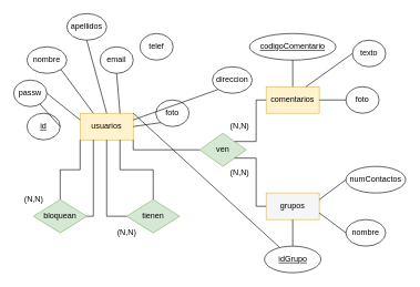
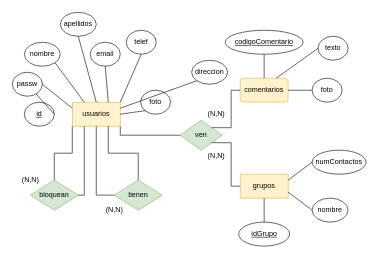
- <mxCell id="3" value="comentarios" style="rounded=0;whiteSpace=wrap;html=1;fillColor=#fff2cc;strokeColor=#d6b656;" vertex="1" parent="1"><mxGeometry x="400" y="130" width="80" height="40" as="geometry" /></mxCell>
+ <mxCell id="3" value="comentarios" style="whiteSpace=wrap;html=1;fillColor=#fff2cc;strokeColor=#d6b656;rounded=1;" vertex="1" parent="1"><mxGeometry x="400" y="130" width="80" height="40" as="geometry" /></mxCell>
- <mxCell id="20" value="" style="endArrow=none;html=1;rounded=0;exitX=1;exitY=0;exitDx=0;exitDy=0;" edge="1" parent="1" source="2" target="36"><mxGeometry width="50" height="50" relative="1" as="geometry"><mxPoint x="100" y="200" as="sourcePoint" /><mxPoint x="130" y="200" as="targetPoint" /></mxGeometry></mxCell>
+ <mxCell id="20" value="" style="endArrow=none;html=1;rounded=0;entryX=0.5;entryY=1;entryDx=0;entryDy=0;exitX=1;exitY=0;exitDx=0;exitDy=0;" edge="1" parent="1" source="2" target="12"><mxGeometry width="50" height="50" relative="1" as="geometry"><mxPoint x="100" y="200" as="sourcePoint" /><mxPoint x="130" y="200" as="targetPoint" /></mxGeometry></mxCell>
- <mxCell id="4" value="grupos" style="rounded=0;whiteSpace=wrap;html=1;fillColor=#f5f5f5;strokeColor=#d6b656;" vertex="1" parent="1"><mxGeometry x="400" y="290" width="80" height="40" as="geometry" /></mxCell>
+ <mxCell id="4" value="grupos" style="rounded=0;whiteSpace=wrap;html=1;fillColor=#fff2cc;strokeColor=#d6b656;" vertex="1" parent="1"><mxGeometry x="400" y="290" width="80" height="40" as="geometry" /></mxCell>
